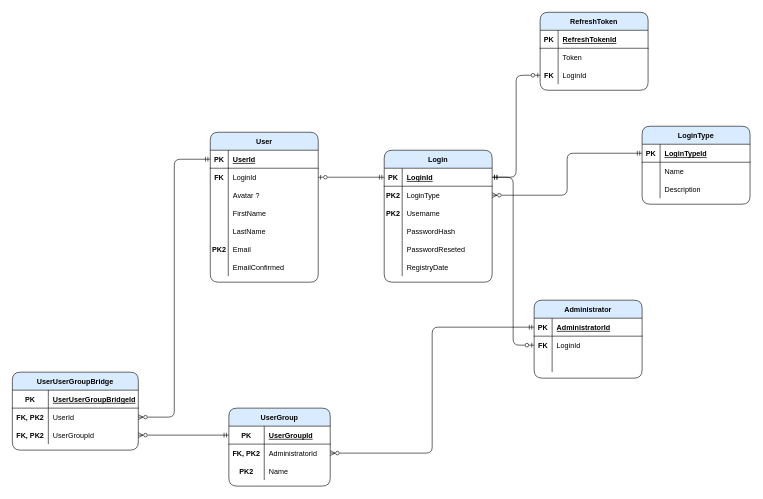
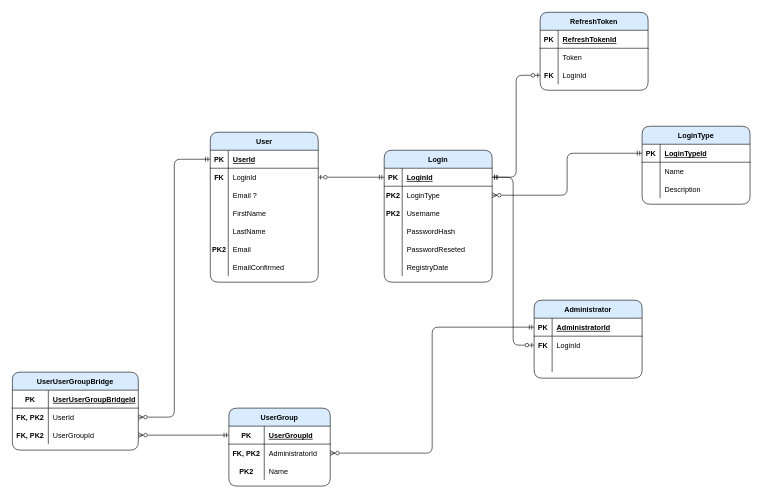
- <mxCell id="30" value="Avatar ?" style="shape=partialRectangle;connectable=0;fillColor=none;top=0;left=0;bottom=0;right=0;align=left;spacingLeft=6;overflow=hidden;" parent="28" vertex="1"><mxGeometry x="30" width="150" height="30" as="geometry"><mxRectangle width="150" height="30" as="alternateBounds" /></mxGeometry></mxCell>
+ <mxCell id="30" value="Email ?" style="shape=partialRectangle;connectable=0;fillColor=none;top=0;left=0;bottom=0;right=0;align=left;spacingLeft=6;overflow=hidden;" parent="28" vertex="1"><mxGeometry x="30" width="150" height="30" as="geometry"><mxRectangle width="150" height="30" as="alternateBounds" /></mxGeometry></mxCell>
